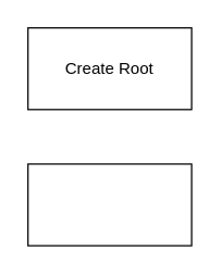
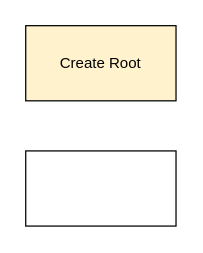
- <mxCell id="2" value="Create Root" style="rounded=0;whiteSpace=wrap;html=1;" vertex="1" parent="1"><mxGeometry x="20" y="20" width="120" height="60" as="geometry" /></mxCell>
+ <mxCell id="2" value="Create Root" style="rounded=0;whiteSpace=wrap;html=1;fillColor=#fff2cc;" vertex="1" parent="1"><mxGeometry x="20" y="20" width="120" height="60" as="geometry" /></mxCell>
